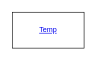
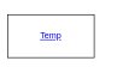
- <mxCell id="2" value="&lt;a href=&quot;./Temp.md&quot;&gt;Temp&lt;/a&gt;" style="rounded=0;whiteSpace=wrap;html=1;" parent="1" vertex="1"><mxGeometry x="20" y="20" width="120" height="60" as="geometry" /></mxCell>
+ <mxCell id="2" value="&lt;a href=&quot;./Temp.md&quot;&gt;Temp&lt;/a&gt;" style="rounded=0;whiteSpace=wrap;html=1;" parent="1" vertex="1"><mxGeometry x="10" y="20" width="120" height="60" as="geometry" /></mxCell>
